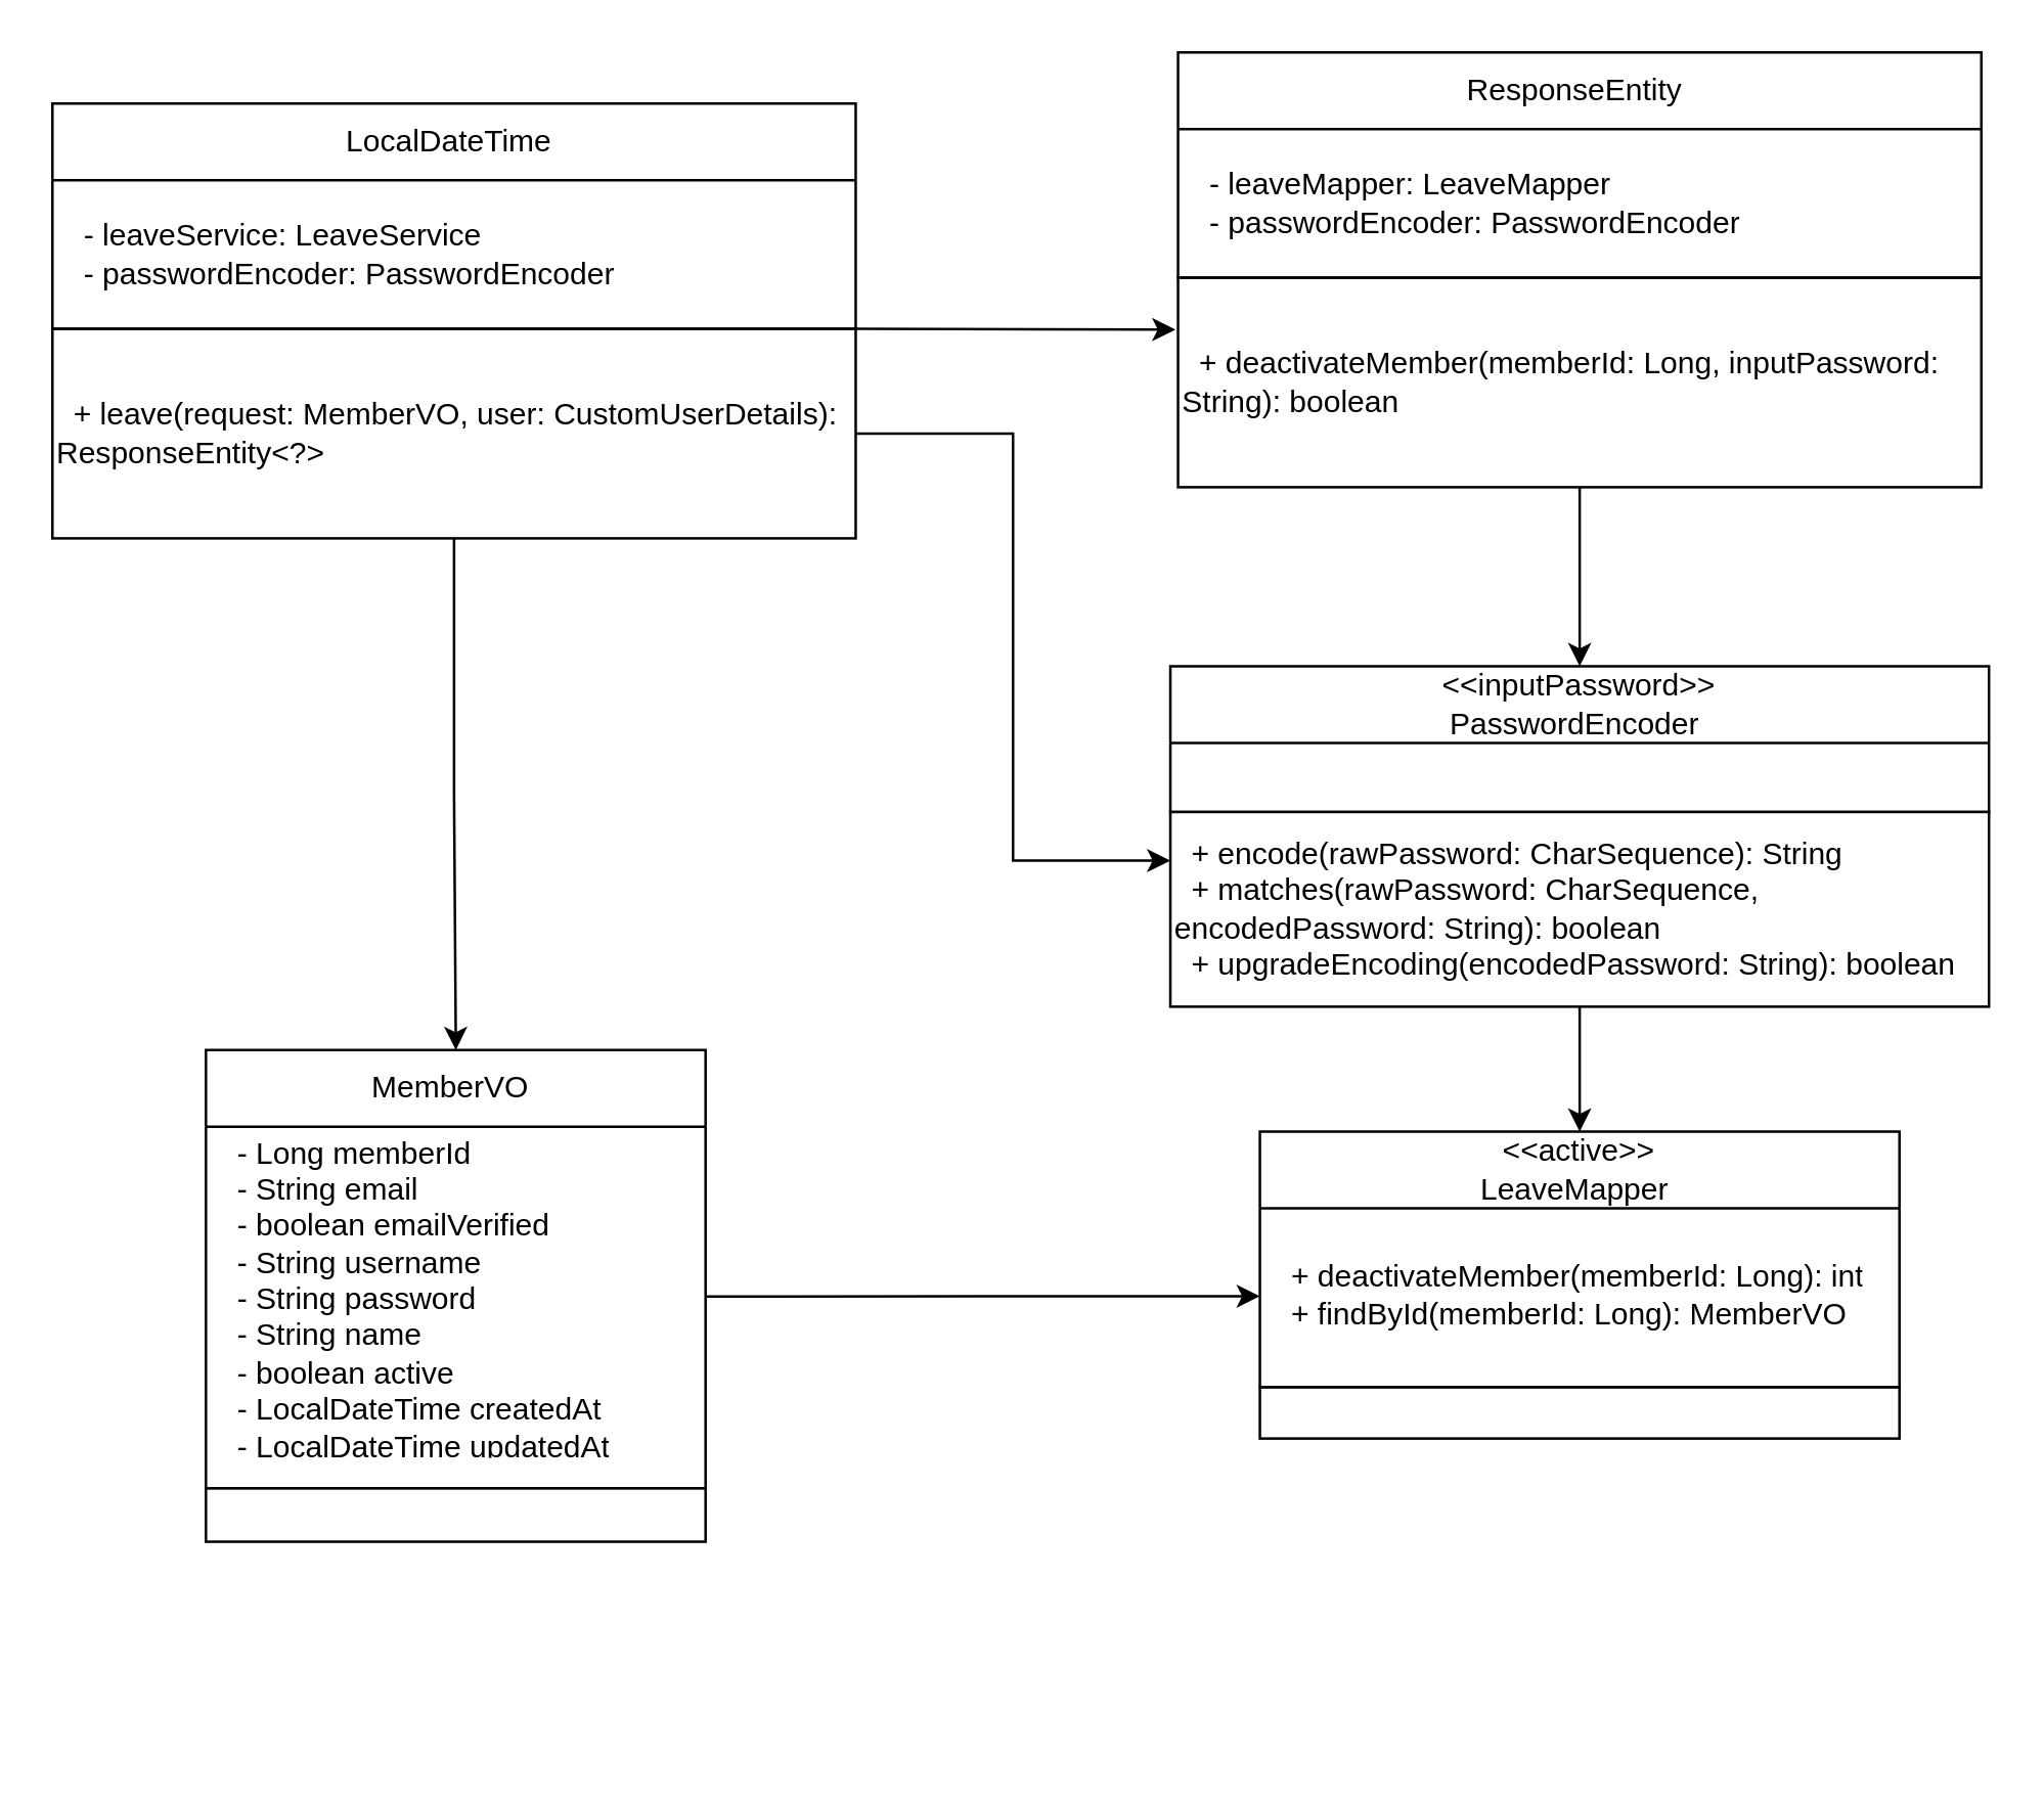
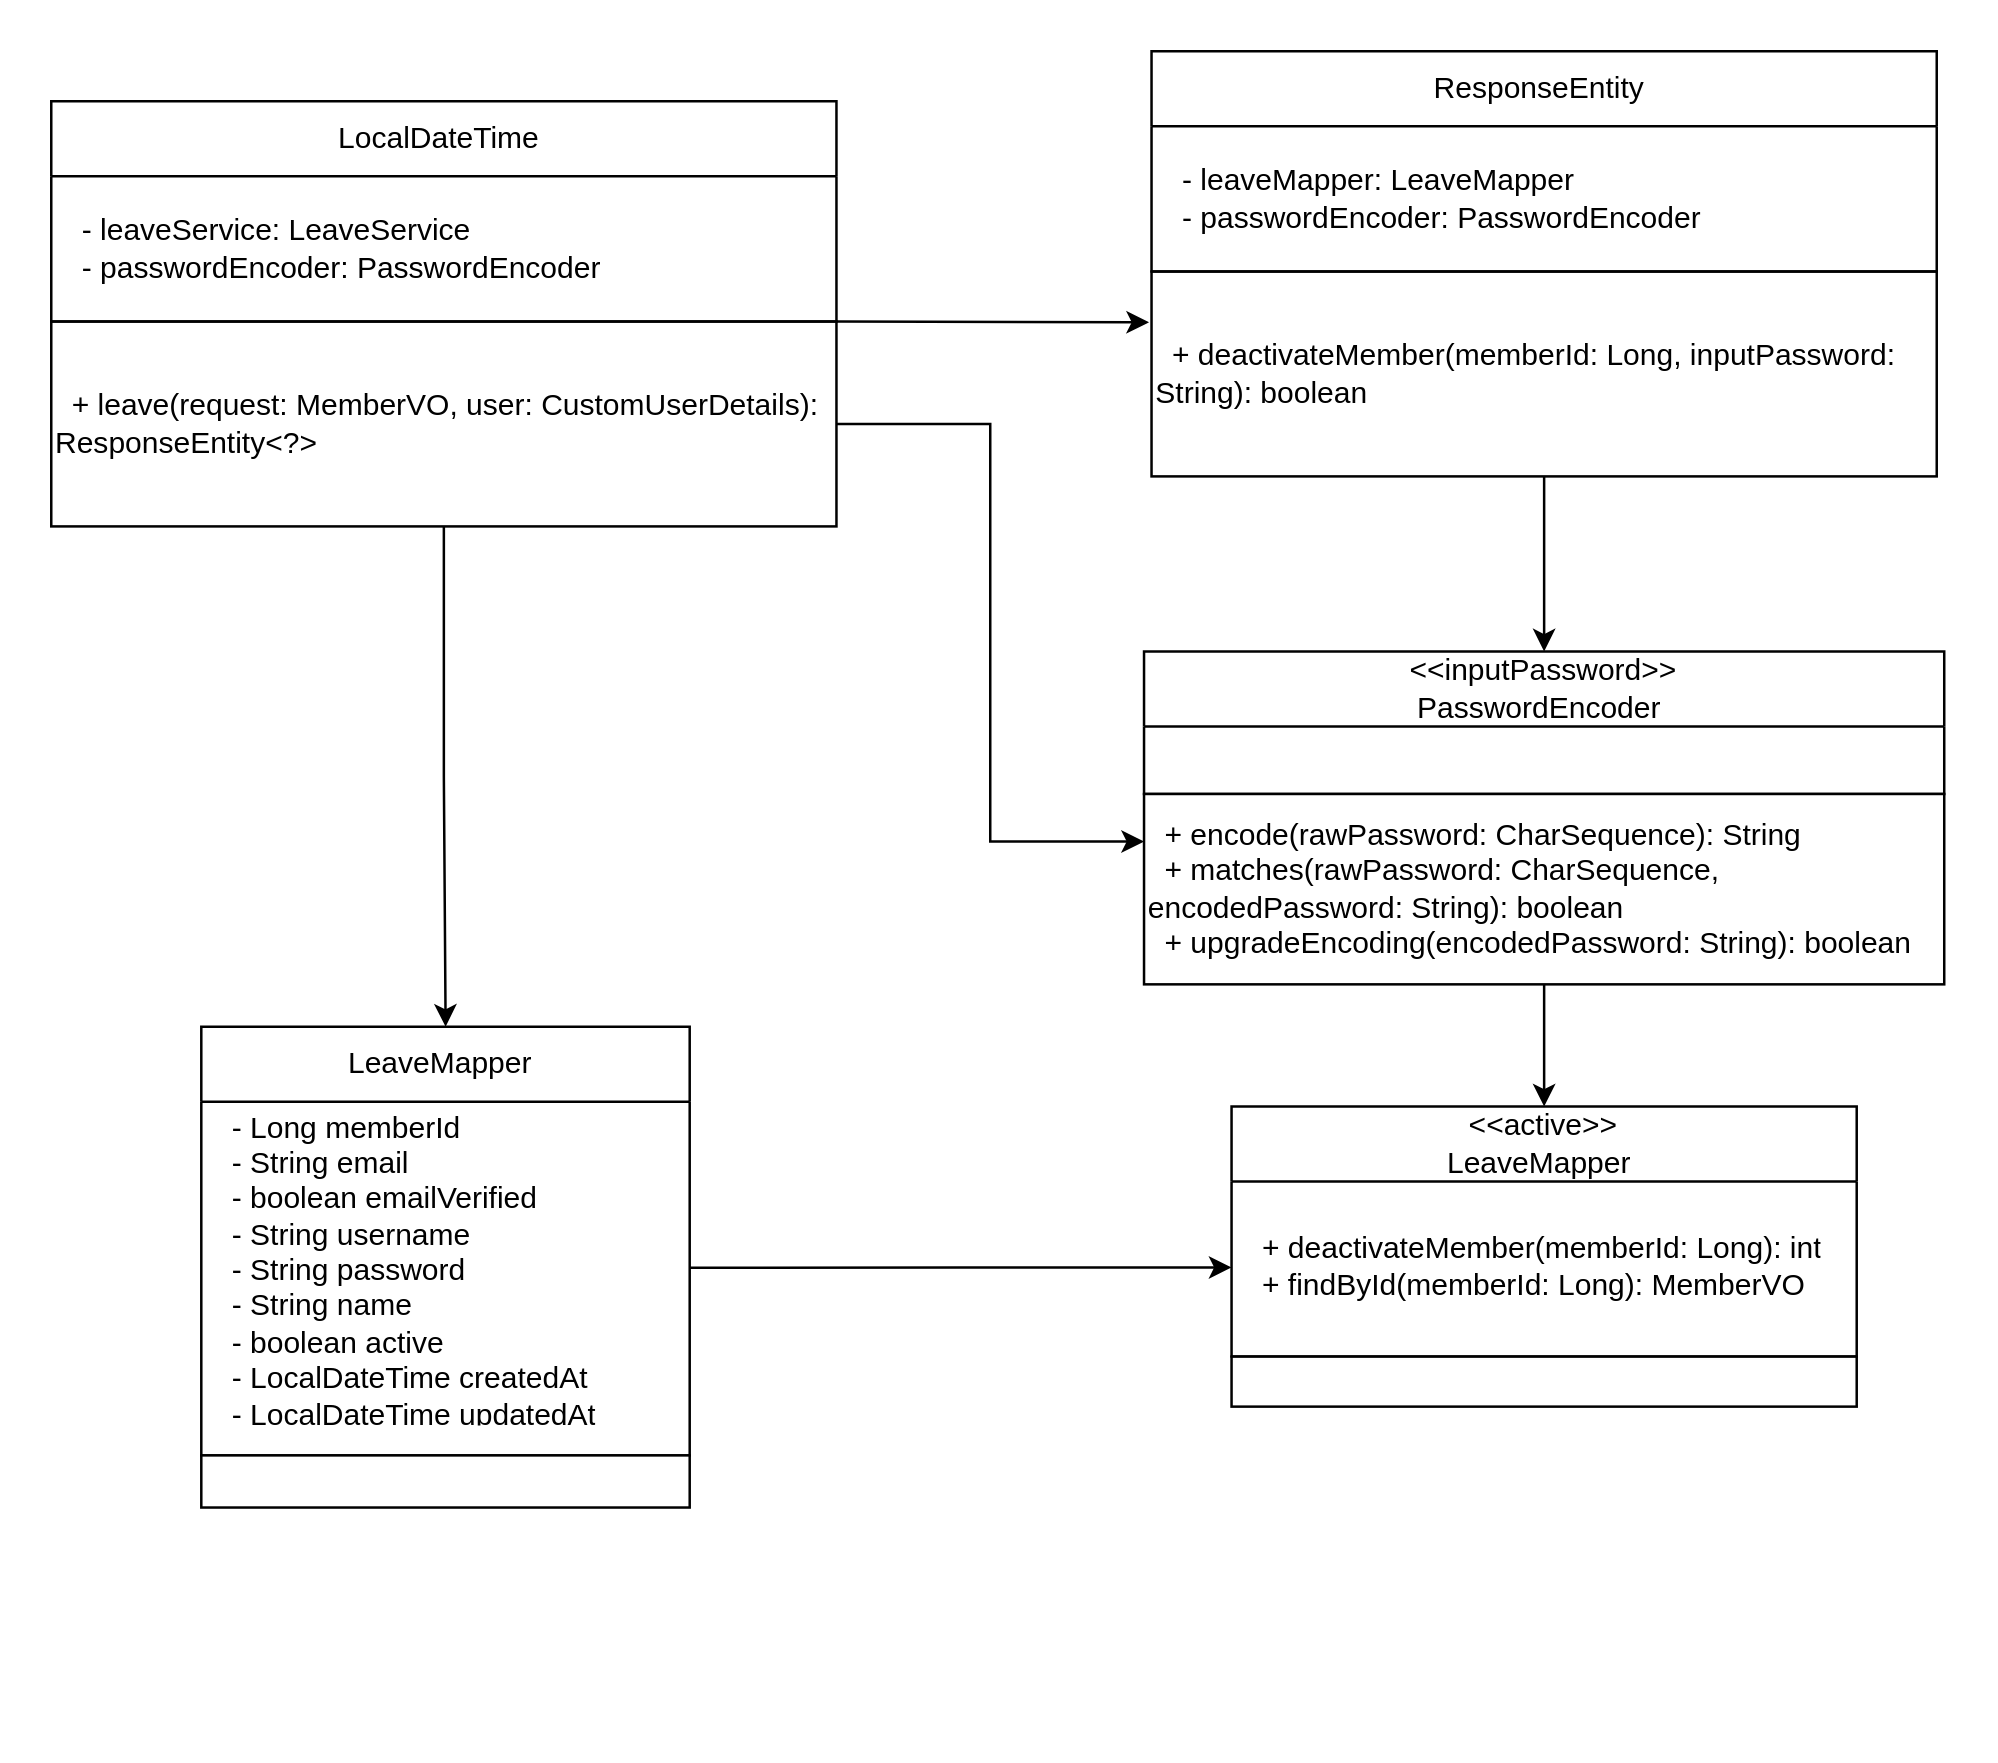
- <mxCell id="7" value="MemberVO&amp;nbsp;" style="swimlane;fontStyle=0;childLayout=stackLayout;horizontal=1;startSize=30;horizontalStack=0;resizeParent=1;resizeParentMax=0;resizeLast=0;collapsible=1;marginBottom=0;whiteSpace=wrap;html=1;container=0;" vertex="1" parent="6"><mxGeometry x="10" y="-1.42" width="195.31" height="171.42" as="geometry"><mxRectangle x="100" y="80" width="140" height="30" as="alternateBounds" /></mxGeometry></mxCell>
+ <mxCell id="7" value="LeaveMapper&amp;nbsp;" style="swimlane;fontStyle=0;childLayout=stackLayout;horizontal=1;startSize=30;horizontalStack=0;resizeParent=1;resizeParentMax=0;resizeLast=0;collapsible=1;marginBottom=0;whiteSpace=wrap;html=1;container=0;" vertex="1" parent="6"><mxGeometry x="10" y="-1.42" width="195.31" height="171.42" as="geometry"><mxRectangle x="100" y="80" width="140" height="30" as="alternateBounds" /></mxGeometry></mxCell>
